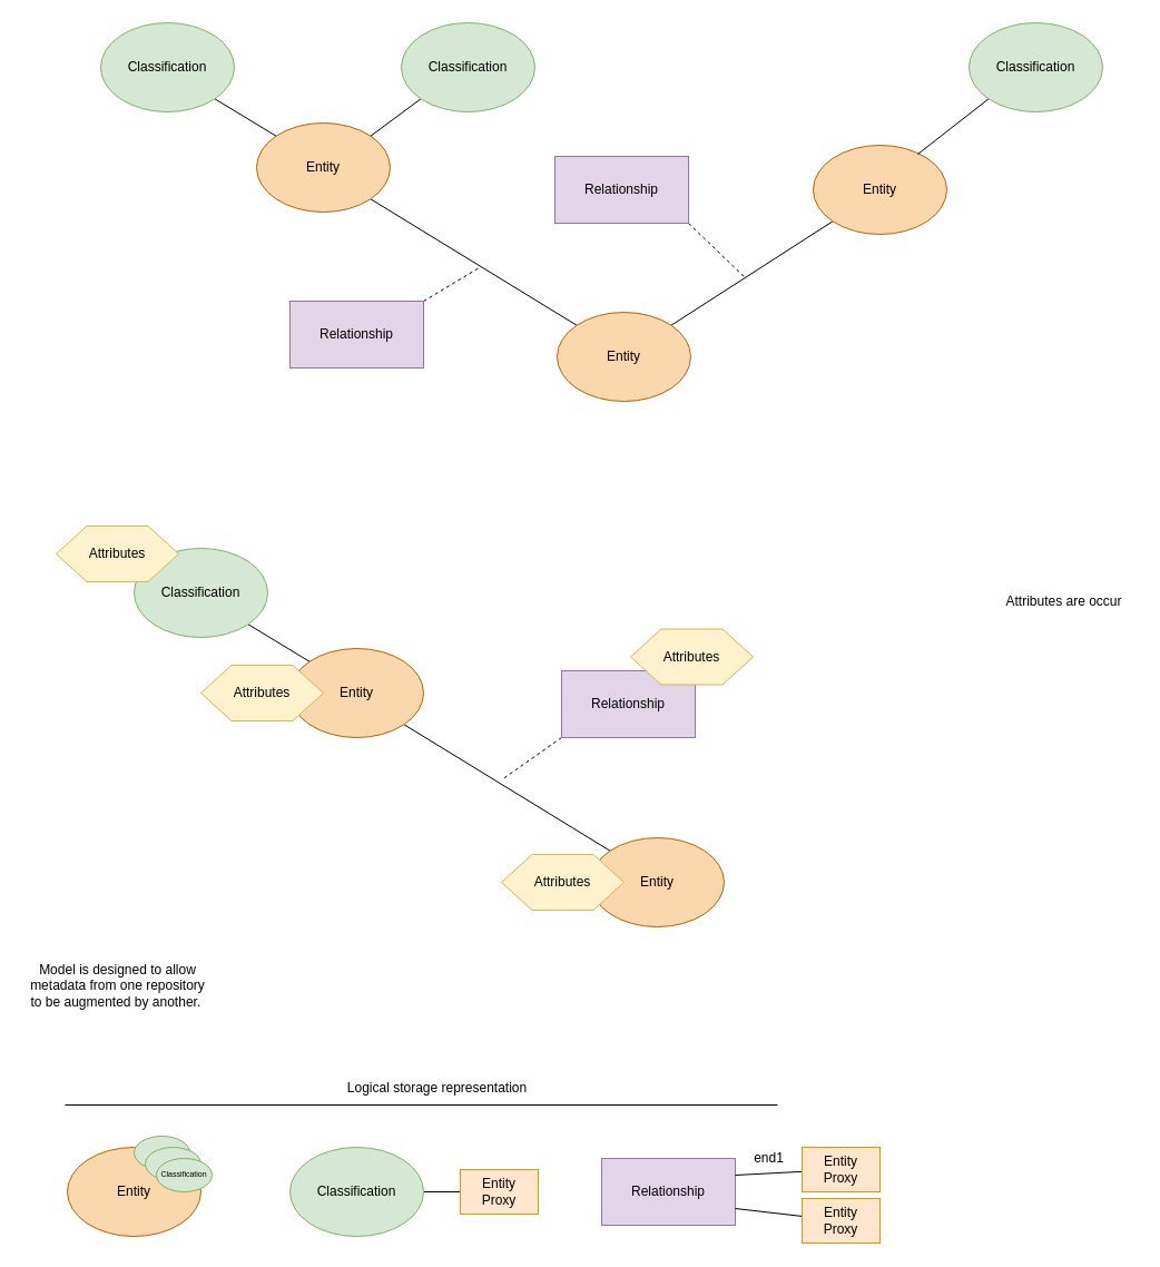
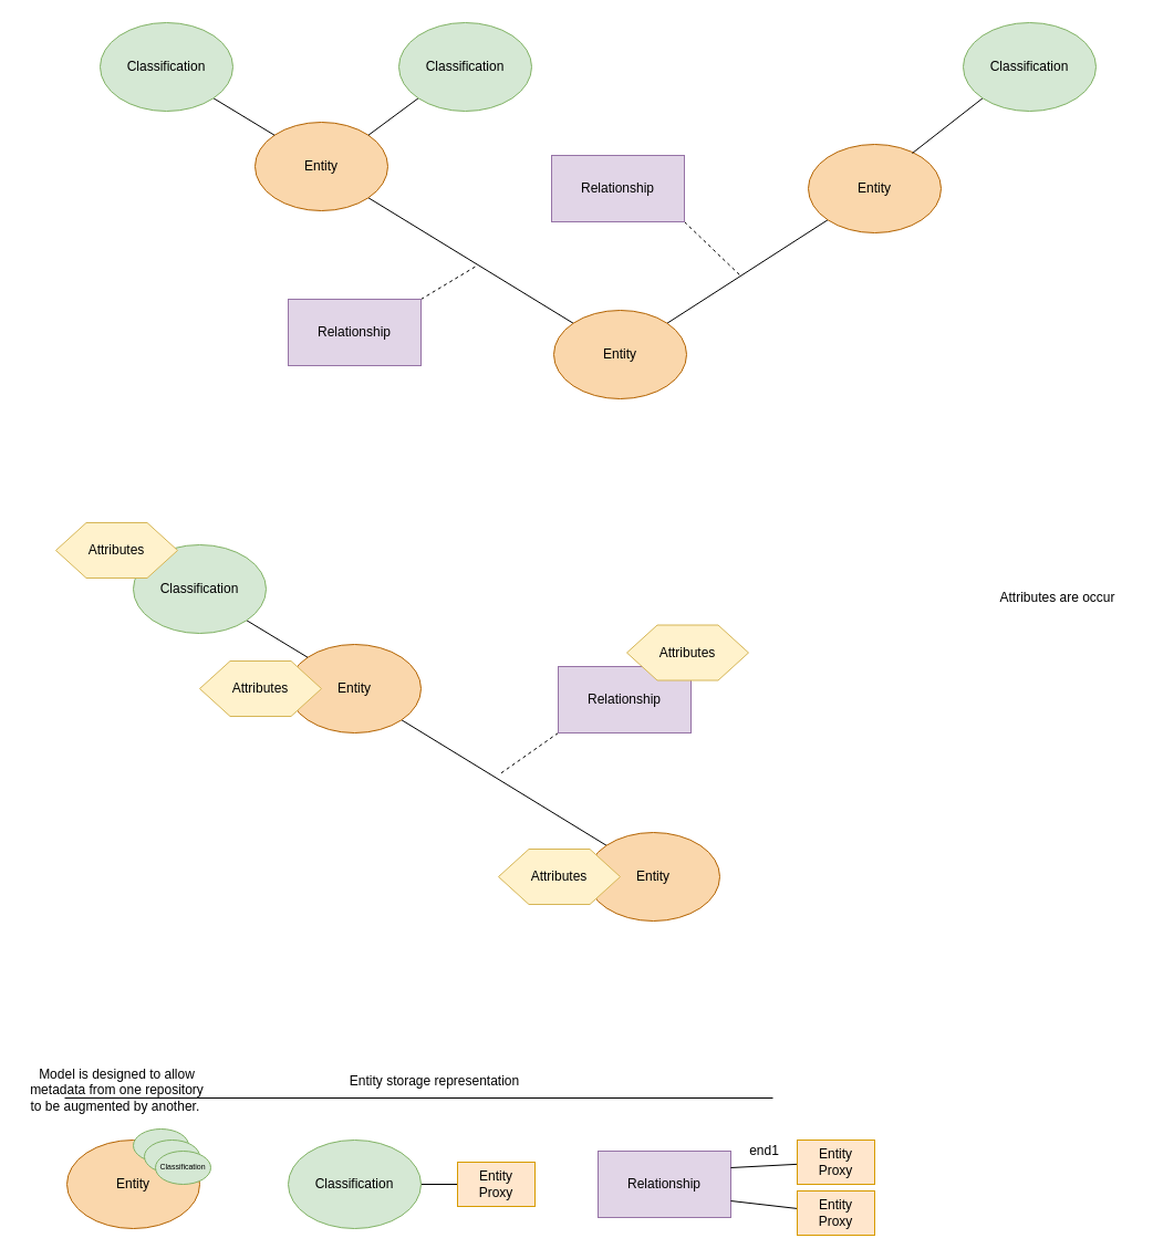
- <mxCell id="25" value="Model is designed to allow&lt;br&gt;metadata from one repository&lt;br&gt;to be augmented by another.&amp;nbsp;" style="text;html=1;align=center;verticalAlign=middle;resizable=0;points=[];;autosize=1;" parent="1" vertex="1"><mxGeometry x="20" y="860" width="170" height="50" as="geometry" /></mxCell>
+ <mxCell id="25" value="Model is designed to allow&lt;br&gt;metadata from one repository&lt;br&gt;to be augmented by another.&amp;nbsp;" style="text;html=1;align=center;verticalAlign=middle;resizable=0;points=[];;autosize=1;" parent="1" vertex="1"><mxGeometry x="20" y="960" width="170" height="50" as="geometry" /></mxCell>
- <mxCell id="23" value="Logical storage representation" style="text;html=1;align=center;verticalAlign=middle;resizable=0;points=[];;autosize=1;" parent="1" vertex="1"><mxGeometry x="302" y="967" width="180" height="20" as="geometry" /></mxCell>
+ <mxCell id="23" value="Entity storage representation" style="text;html=1;align=center;verticalAlign=middle;resizable=0;points=[];;autosize=1;" parent="1" vertex="1"><mxGeometry x="302" y="967" width="180" height="20" as="geometry" /></mxCell>
